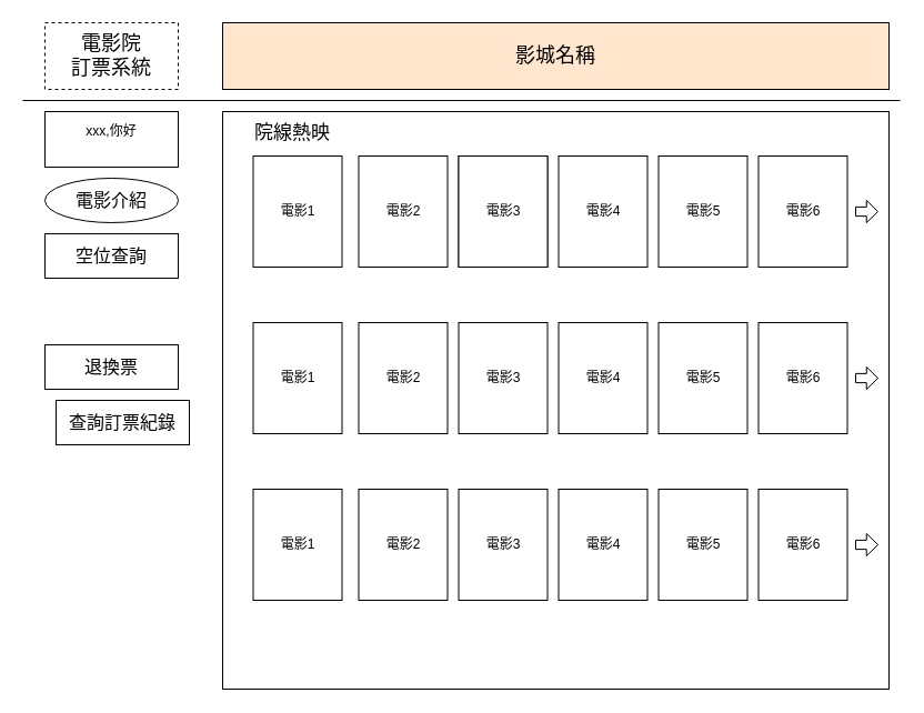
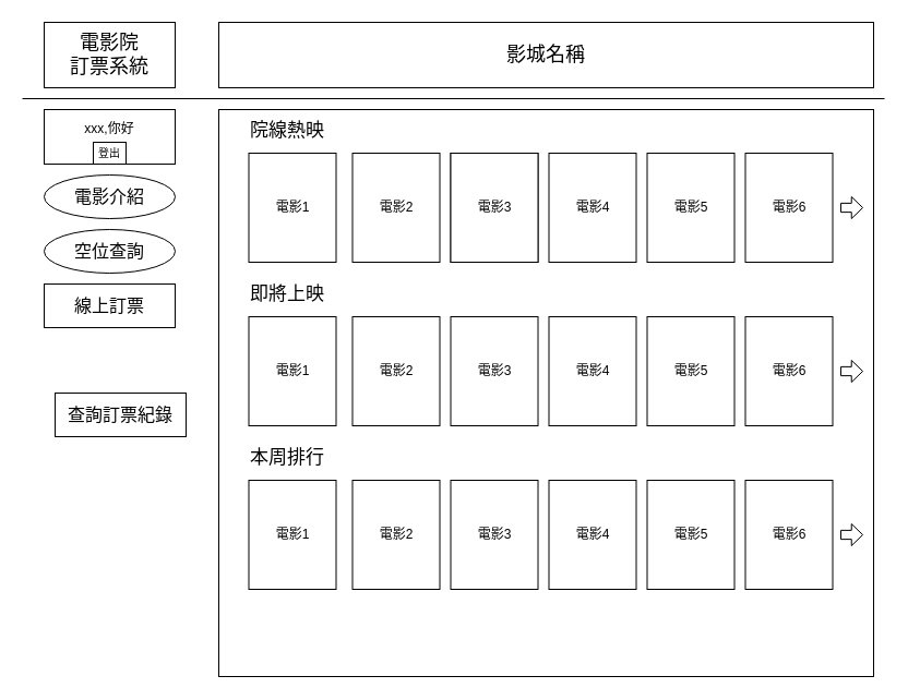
- <mxCell id="3" value="&lt;span style=&quot;font-size: 18px&quot;&gt;電影院&lt;br&gt;訂票系統&lt;/span&gt;" style="rounded=0;whiteSpace=wrap;html=1;dashed=1;" parent="1" vertex="1"><mxGeometry x="40" y="20" width="120" height="60" as="geometry" /></mxCell>
+ <mxCell id="3" value="&lt;span style=&quot;font-size: 18px&quot;&gt;電影院&lt;br&gt;訂票系統&lt;/span&gt;" style="rounded=0;whiteSpace=wrap;html=1;" parent="1" vertex="1"><mxGeometry x="40" y="20" width="120" height="60" as="geometry" /></mxCell>
- <mxCell id="4" value="&lt;font style=&quot;font-size: 18px&quot;&gt;影城名稱&lt;/font&gt;" style="rounded=0;whiteSpace=wrap;html=1;fillColor=#ffe6cc;" parent="1" vertex="1"><mxGeometry x="200" y="20" width="600" height="60" as="geometry" /></mxCell>
+ <mxCell id="4" value="&lt;font style=&quot;font-size: 18px&quot;&gt;影城名稱&lt;/font&gt;" style="rounded=0;whiteSpace=wrap;html=1;" parent="1" vertex="1"><mxGeometry x="200" y="20" width="600" height="60" as="geometry" /></mxCell>
+ <mxCell id="37" value="&lt;font style=&quot;font-size: 10px&quot;&gt;登出&lt;/font&gt;" style="rounded=0;whiteSpace=wrap;html=1;strokeColor=#000000;" parent="1" vertex="1"><mxGeometry x="85" y="130" width="30" height="20" as="geometry" /></mxCell>
- <mxCell id="36" value="&lt;font style=&quot;font-size: 16px&quot;&gt;空位查詢&lt;/font&gt;" style="rounded=0;whiteSpace=wrap;html=1;" parent="1" vertex="1"><mxGeometry x="40" y="210" width="120" height="40" as="geometry" /></mxCell>
+ <mxCell id="36" value="&lt;font style=&quot;font-size: 16px&quot;&gt;空位查詢&lt;/font&gt;" style="ellipse;whiteSpace=wrap;html=1;" parent="1" vertex="1"><mxGeometry x="40" y="210" width="120" height="40" as="geometry" /></mxCell>
+ <mxCell id="18" value="&lt;font style=&quot;font-size: 17px&quot;&gt;即將上映&lt;/font&gt;" style="text;html=1;strokeColor=none;fillColor=none;align=center;verticalAlign=middle;whiteSpace=wrap;rounded=0;" parent="1" vertex="1"><mxGeometry x="227.5" y="260" width="70" height="20" as="geometry" /></mxCell>
+ <mxCell id="10" value="&lt;font style=&quot;font-size: 16px&quot;&gt;線上訂票&lt;/font&gt;" style="rounded=0;whiteSpace=wrap;html=1;" parent="1" vertex="1"><mxGeometry x="40" y="260" width="120" height="40" as="geometry" /></mxCell>
- <mxCell id="34" value="&lt;span style=&quot;font-size: 16px&quot;&gt;退換票&lt;/span&gt;" style="rounded=0;whiteSpace=wrap;html=1;" parent="1" vertex="1"><mxGeometry x="40" y="310" width="120" height="40" as="geometry" /></mxCell>
+ <mxCell id="25" value="&lt;font style=&quot;font-size: 17px&quot;&gt;本周排行&lt;/font&gt;" style="text;html=1;strokeColor=none;fillColor=none;align=center;verticalAlign=middle;whiteSpace=wrap;rounded=0;" parent="1" vertex="1"><mxGeometry x="227.5" y="410" width="70" height="20" as="geometry" /></mxCell>
